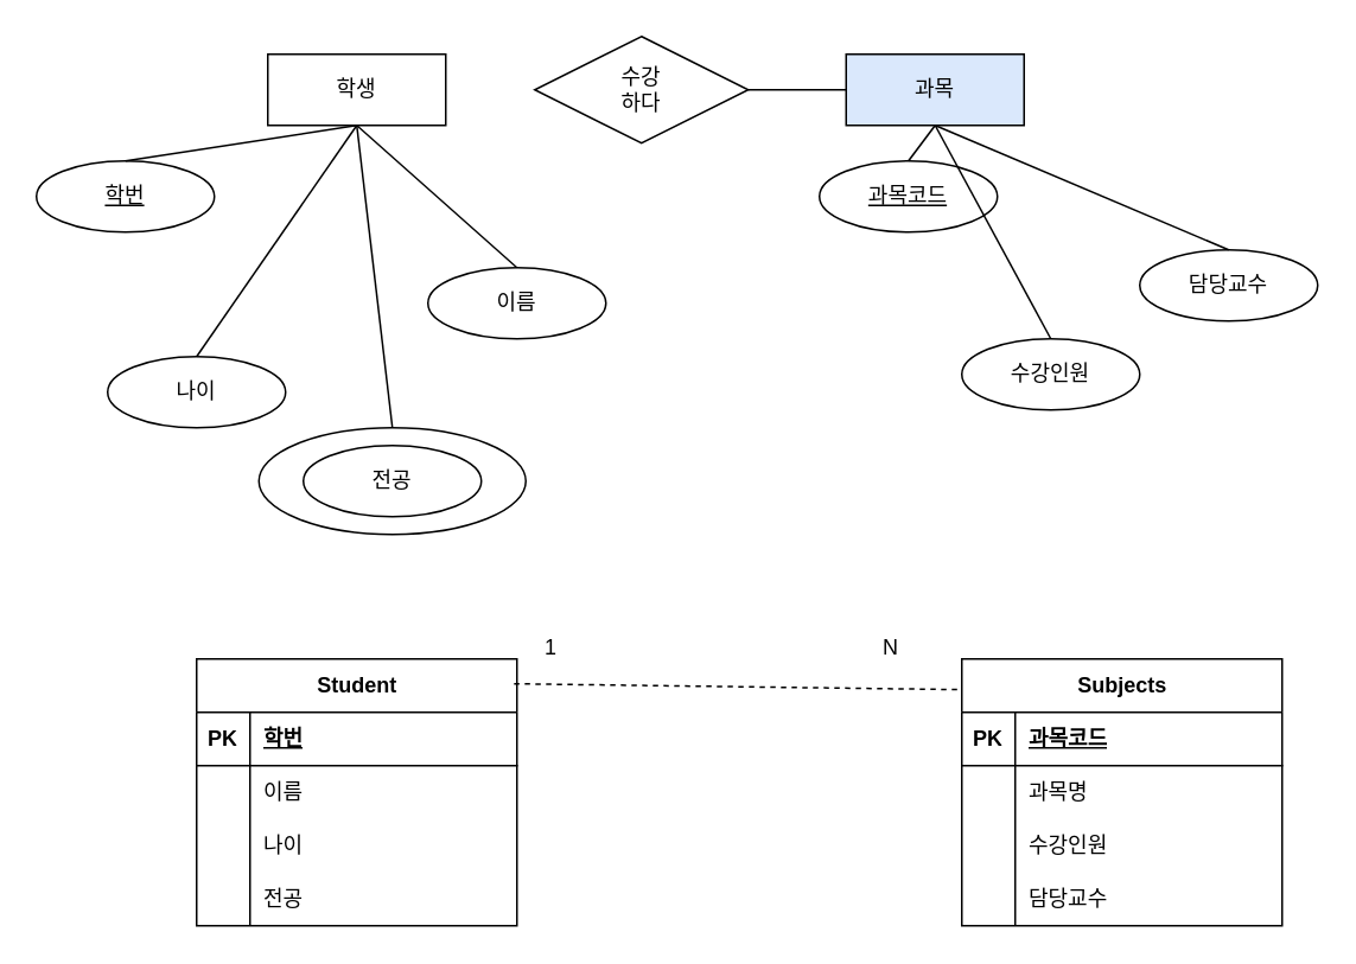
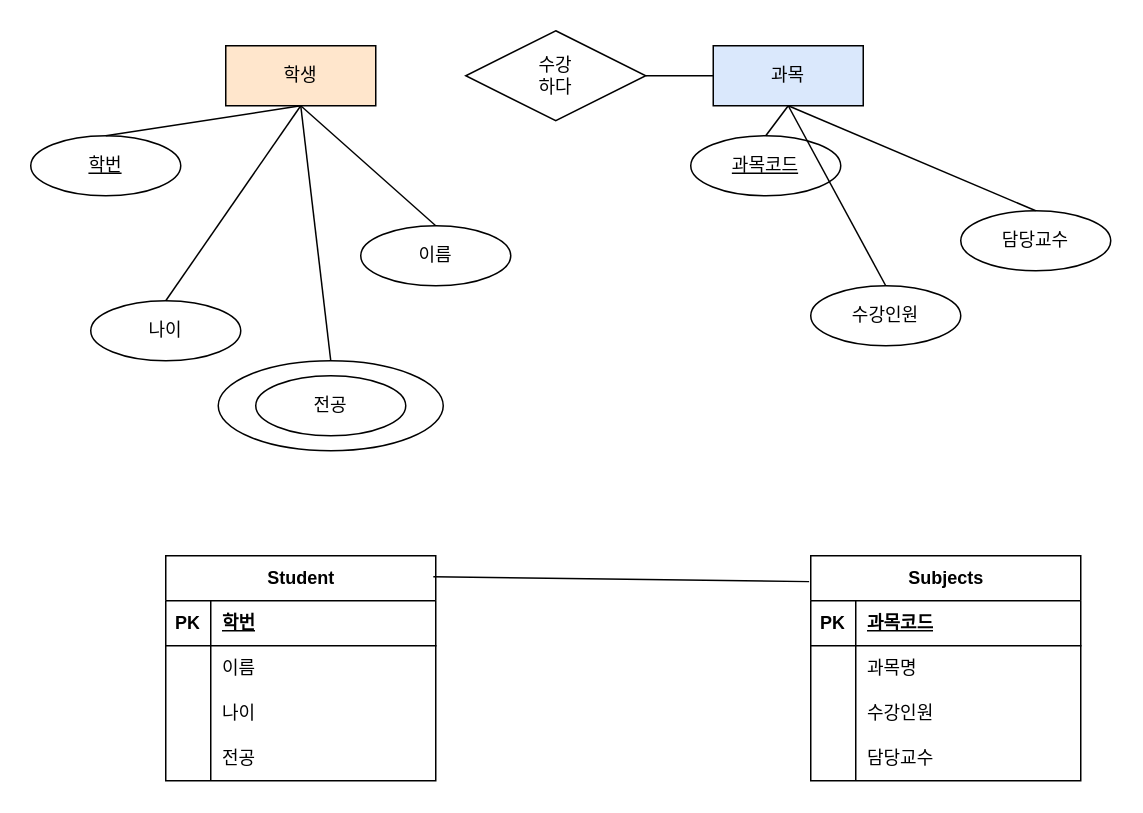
- <mxCell id="3" value="학생" style="whiteSpace=wrap;html=1;align=center;" vertex="1" parent="1"><mxGeometry x="150" y="30" width="100" height="40" as="geometry" /></mxCell>
+ <mxCell id="3" value="학생" style="whiteSpace=wrap;html=1;align=center;fillColor=#ffe6cc;" vertex="1" parent="1"><mxGeometry x="150" y="30" width="100" height="40" as="geometry" /></mxCell>
- <mxCell id="9" value="수강&lt;div&gt;하다&lt;/div&gt;" style="shape=rhombus;perimeter=rhombusPerimeter;whiteSpace=wrap;html=1;align=center;" vertex="1" parent="1"><mxGeometry x="300" y="20" width="120" height="60" as="geometry" /></mxCell>
+ <mxCell id="9" value="수강&lt;div&gt;하다&lt;/div&gt;" style="shape=rhombus;perimeter=rhombusPerimeter;whiteSpace=wrap;html=1;align=center;" vertex="1" parent="1"><mxGeometry x="310" y="20" width="120" height="60" as="geometry" /></mxCell>
- <mxCell id="48" value="1" style="text;strokeColor=none;fillColor=none;spacingLeft=4;spacingRight=4;overflow=hidden;rotatable=0;points=[[0,0.5],[1,0.5]];portConstraint=eastwest;fontSize=12;whiteSpace=wrap;html=1;" vertex="1" parent="1"><mxGeometry x="300" y="350" width="40" height="30" as="geometry" /></mxCell>
- <mxCell id="49" value="N" style="text;strokeColor=none;fillColor=none;spacingLeft=4;spacingRight=4;overflow=hidden;rotatable=0;points=[[0,0.5],[1,0.5]];portConstraint=eastwest;fontSize=12;whiteSpace=wrap;html=1;" vertex="1" parent="1"><mxGeometry x="490" y="350" width="40" height="30" as="geometry" /></mxCell>
- <mxCell id="42" value="" style="endArrow=none;html=1;rounded=0;exitX=0.991;exitY=0.093;exitDx=0;exitDy=0;exitPerimeter=0;entryX=-0.006;entryY=0.115;entryDx=0;entryDy=0;entryPerimeter=0;dashed=1;" edge="1" parent="1" source="15" target="28"><mxGeometry relative="1" as="geometry"><mxPoint x="410" y="280" as="sourcePoint" /><mxPoint x="570" y="280" as="targetPoint" /></mxGeometry></mxCell>
+ <mxCell id="42" value="" style="endArrow=none;html=1;rounded=0;exitX=0.991;exitY=0.093;exitDx=0;exitDy=0;exitPerimeter=0;entryX=-0.006;entryY=0.115;entryDx=0;entryDy=0;entryPerimeter=0;" edge="1" parent="1" source="15" target="28"><mxGeometry relative="1" as="geometry"><mxPoint x="410" y="280" as="sourcePoint" /><mxPoint x="570" y="280" as="targetPoint" /></mxGeometry></mxCell>
